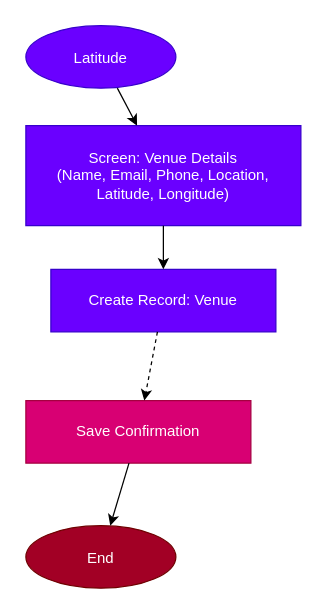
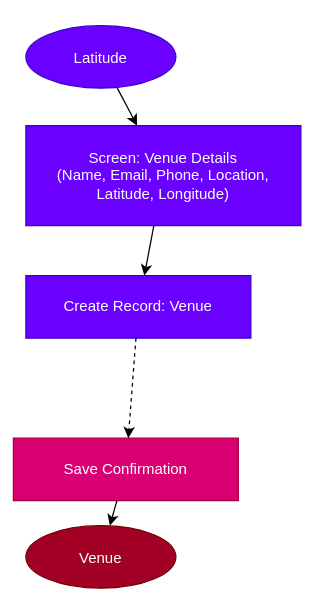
- <mxCell id="4" value="Create Record: Venue" style="shape=rectangle;fillColor=#6a00ff;strokeColor=#3700CC;whiteSpace=wrap;fontColor=#ffffff;" parent="1" vertex="1"><mxGeometry x="40" y="215" width="180" height="50" as="geometry" /></mxCell>
+ <mxCell id="4" value="Create Record: Venue" style="shape=rectangle;fillColor=#6a00ff;strokeColor=#3700CC;whiteSpace=wrap;fontColor=#ffffff;" parent="1" vertex="1"><mxGeometry x="20" y="220" width="180" height="50" as="geometry" /></mxCell>
- <mxCell id="5" value="Save Confirmation" style="shape=rectangle;fillColor=#d80073;strokeColor=#A50040;whiteSpace=wrap;fontColor=#ffffff;" parent="1" vertex="1"><mxGeometry x="20" y="320" width="180" height="50" as="geometry" /></mxCell>
+ <mxCell id="5" value="Save Confirmation" style="shape=rectangle;fillColor=#d80073;strokeColor=#A50040;whiteSpace=wrap;fontColor=#ffffff;" parent="1" vertex="1"><mxGeometry x="10" y="350" width="180" height="50" as="geometry" /></mxCell>
- <mxCell id="6" value="End" style="shape=ellipse;fillColor=#a20025;strokeColor=#6F0000;fontColor=#ffffff;" parent="1" vertex="1"><mxGeometry x="20" y="420" width="120" height="50" as="geometry" /></mxCell>
+ <mxCell id="6" value="Venue" style="shape=ellipse;fillColor=#a20025;strokeColor=#6F0000;fontColor=#ffffff;" parent="1" vertex="1"><mxGeometry x="20" y="420" width="120" height="50" as="geometry" /></mxCell>
